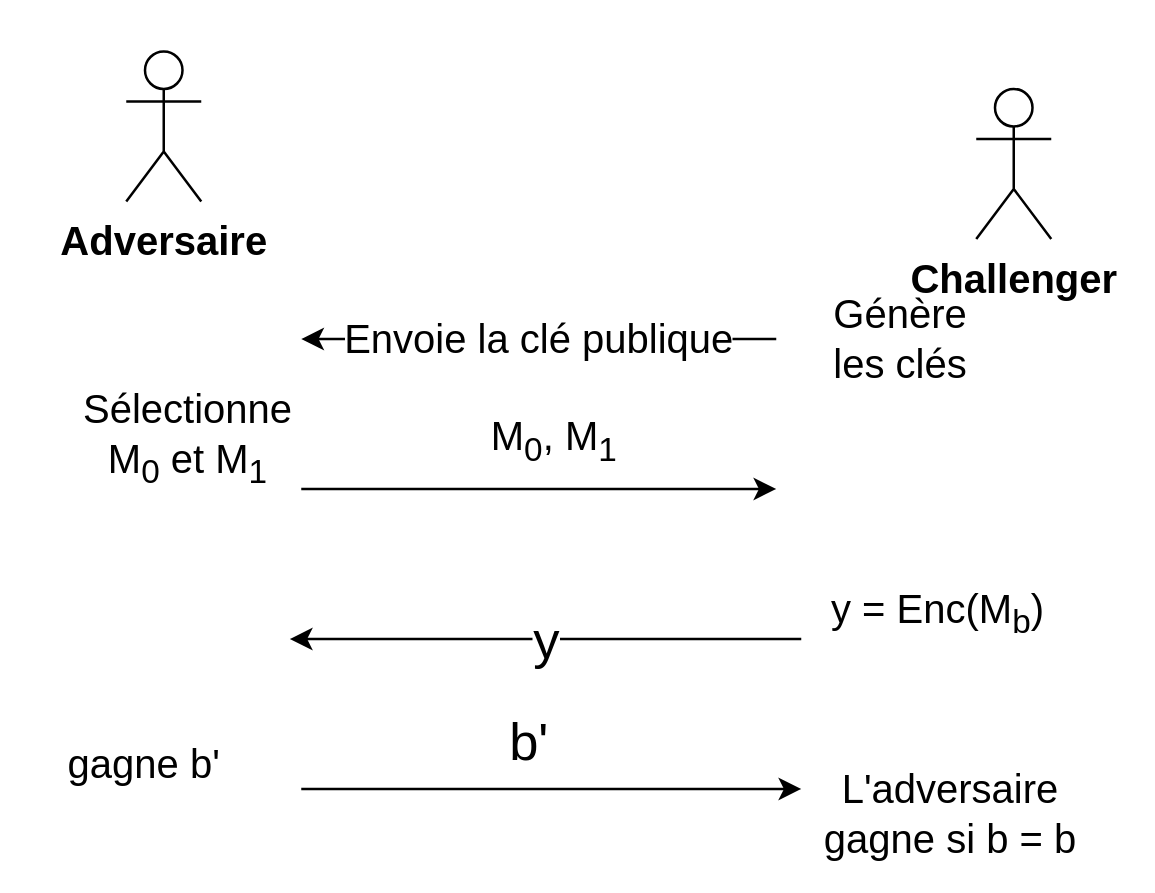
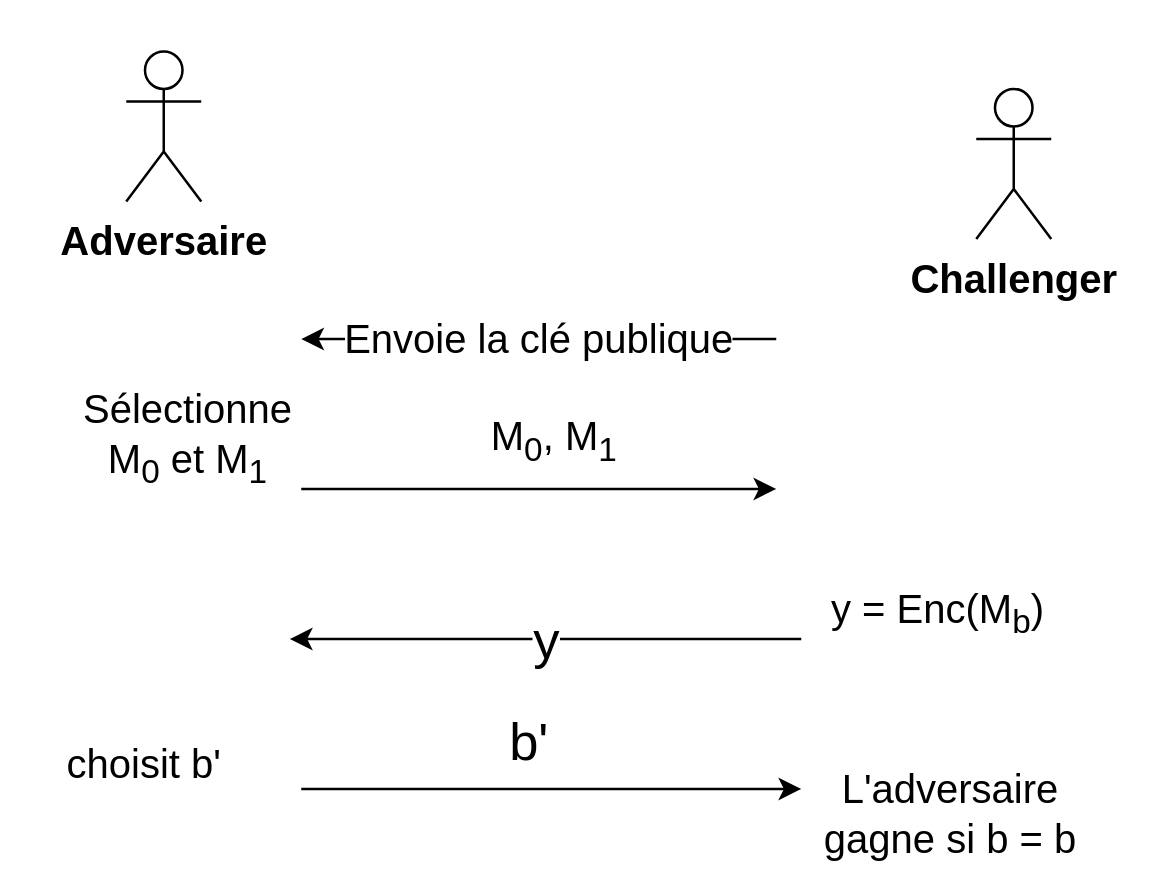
- <mxCell id="5" value="Génère les clés" style="text;html=1;strokeColor=none;fillColor=none;align=center;verticalAlign=middle;whiteSpace=wrap;rounded=0;fontSize=16;" parent="1" vertex="1"><mxGeometry x="340" y="125" width="40" height="20" as="geometry" /></mxCell>
- <mxCell id="13" value="gagne b'" style="text;html=1;strokeColor=none;fillColor=none;align=center;verticalAlign=middle;whiteSpace=wrap;rounded=0;fontSize=16;" parent="1" vertex="1"><mxGeometry x="20" y="295" width="75" height="20" as="geometry" /></mxCell>
+ <mxCell id="13" value="choisit b'" style="text;html=1;strokeColor=none;fillColor=none;align=center;verticalAlign=middle;whiteSpace=wrap;rounded=0;fontSize=16;" parent="1" vertex="1"><mxGeometry x="20" y="295" width="75" height="20" as="geometry" /></mxCell>
